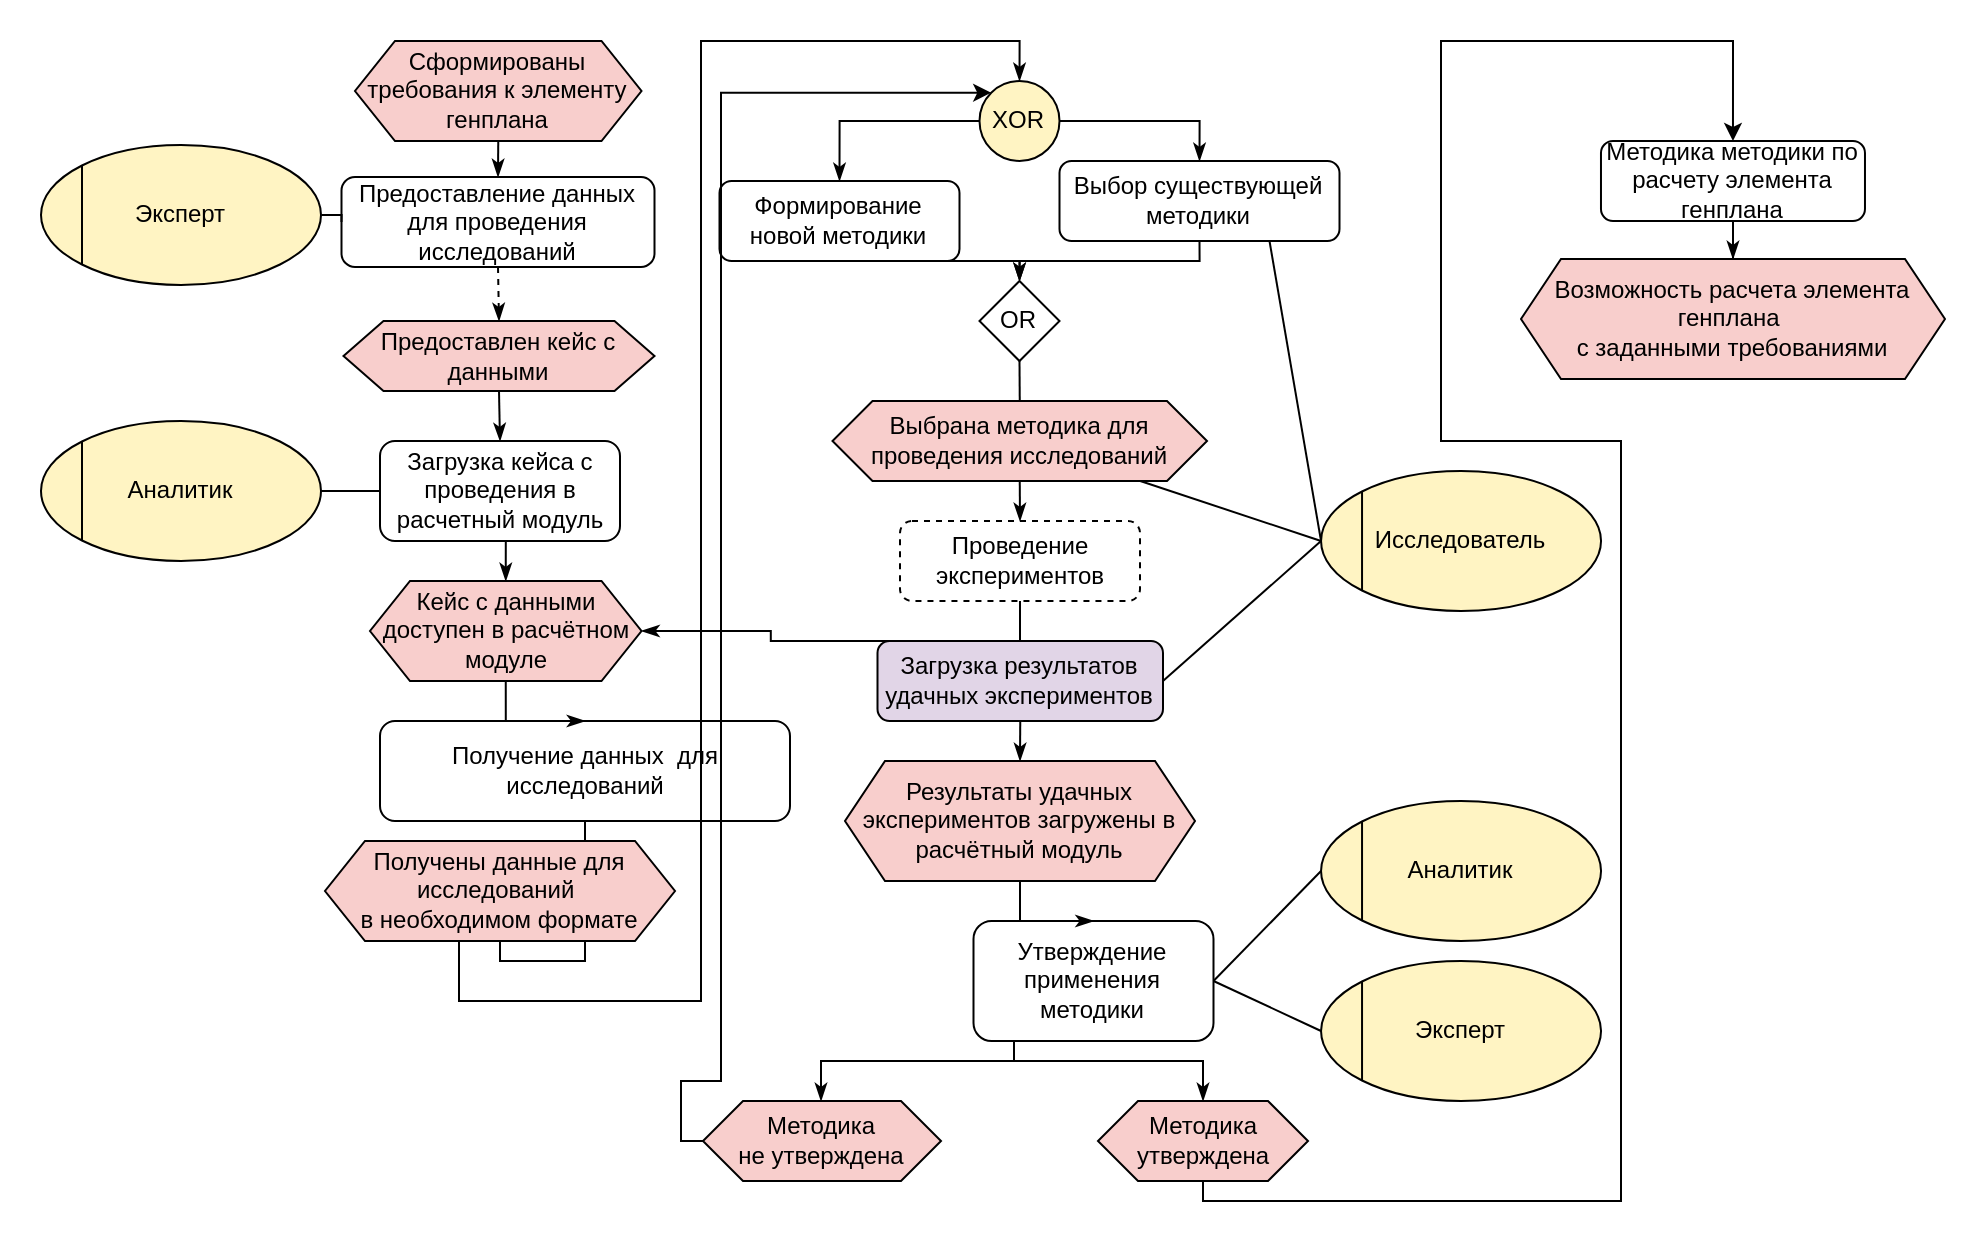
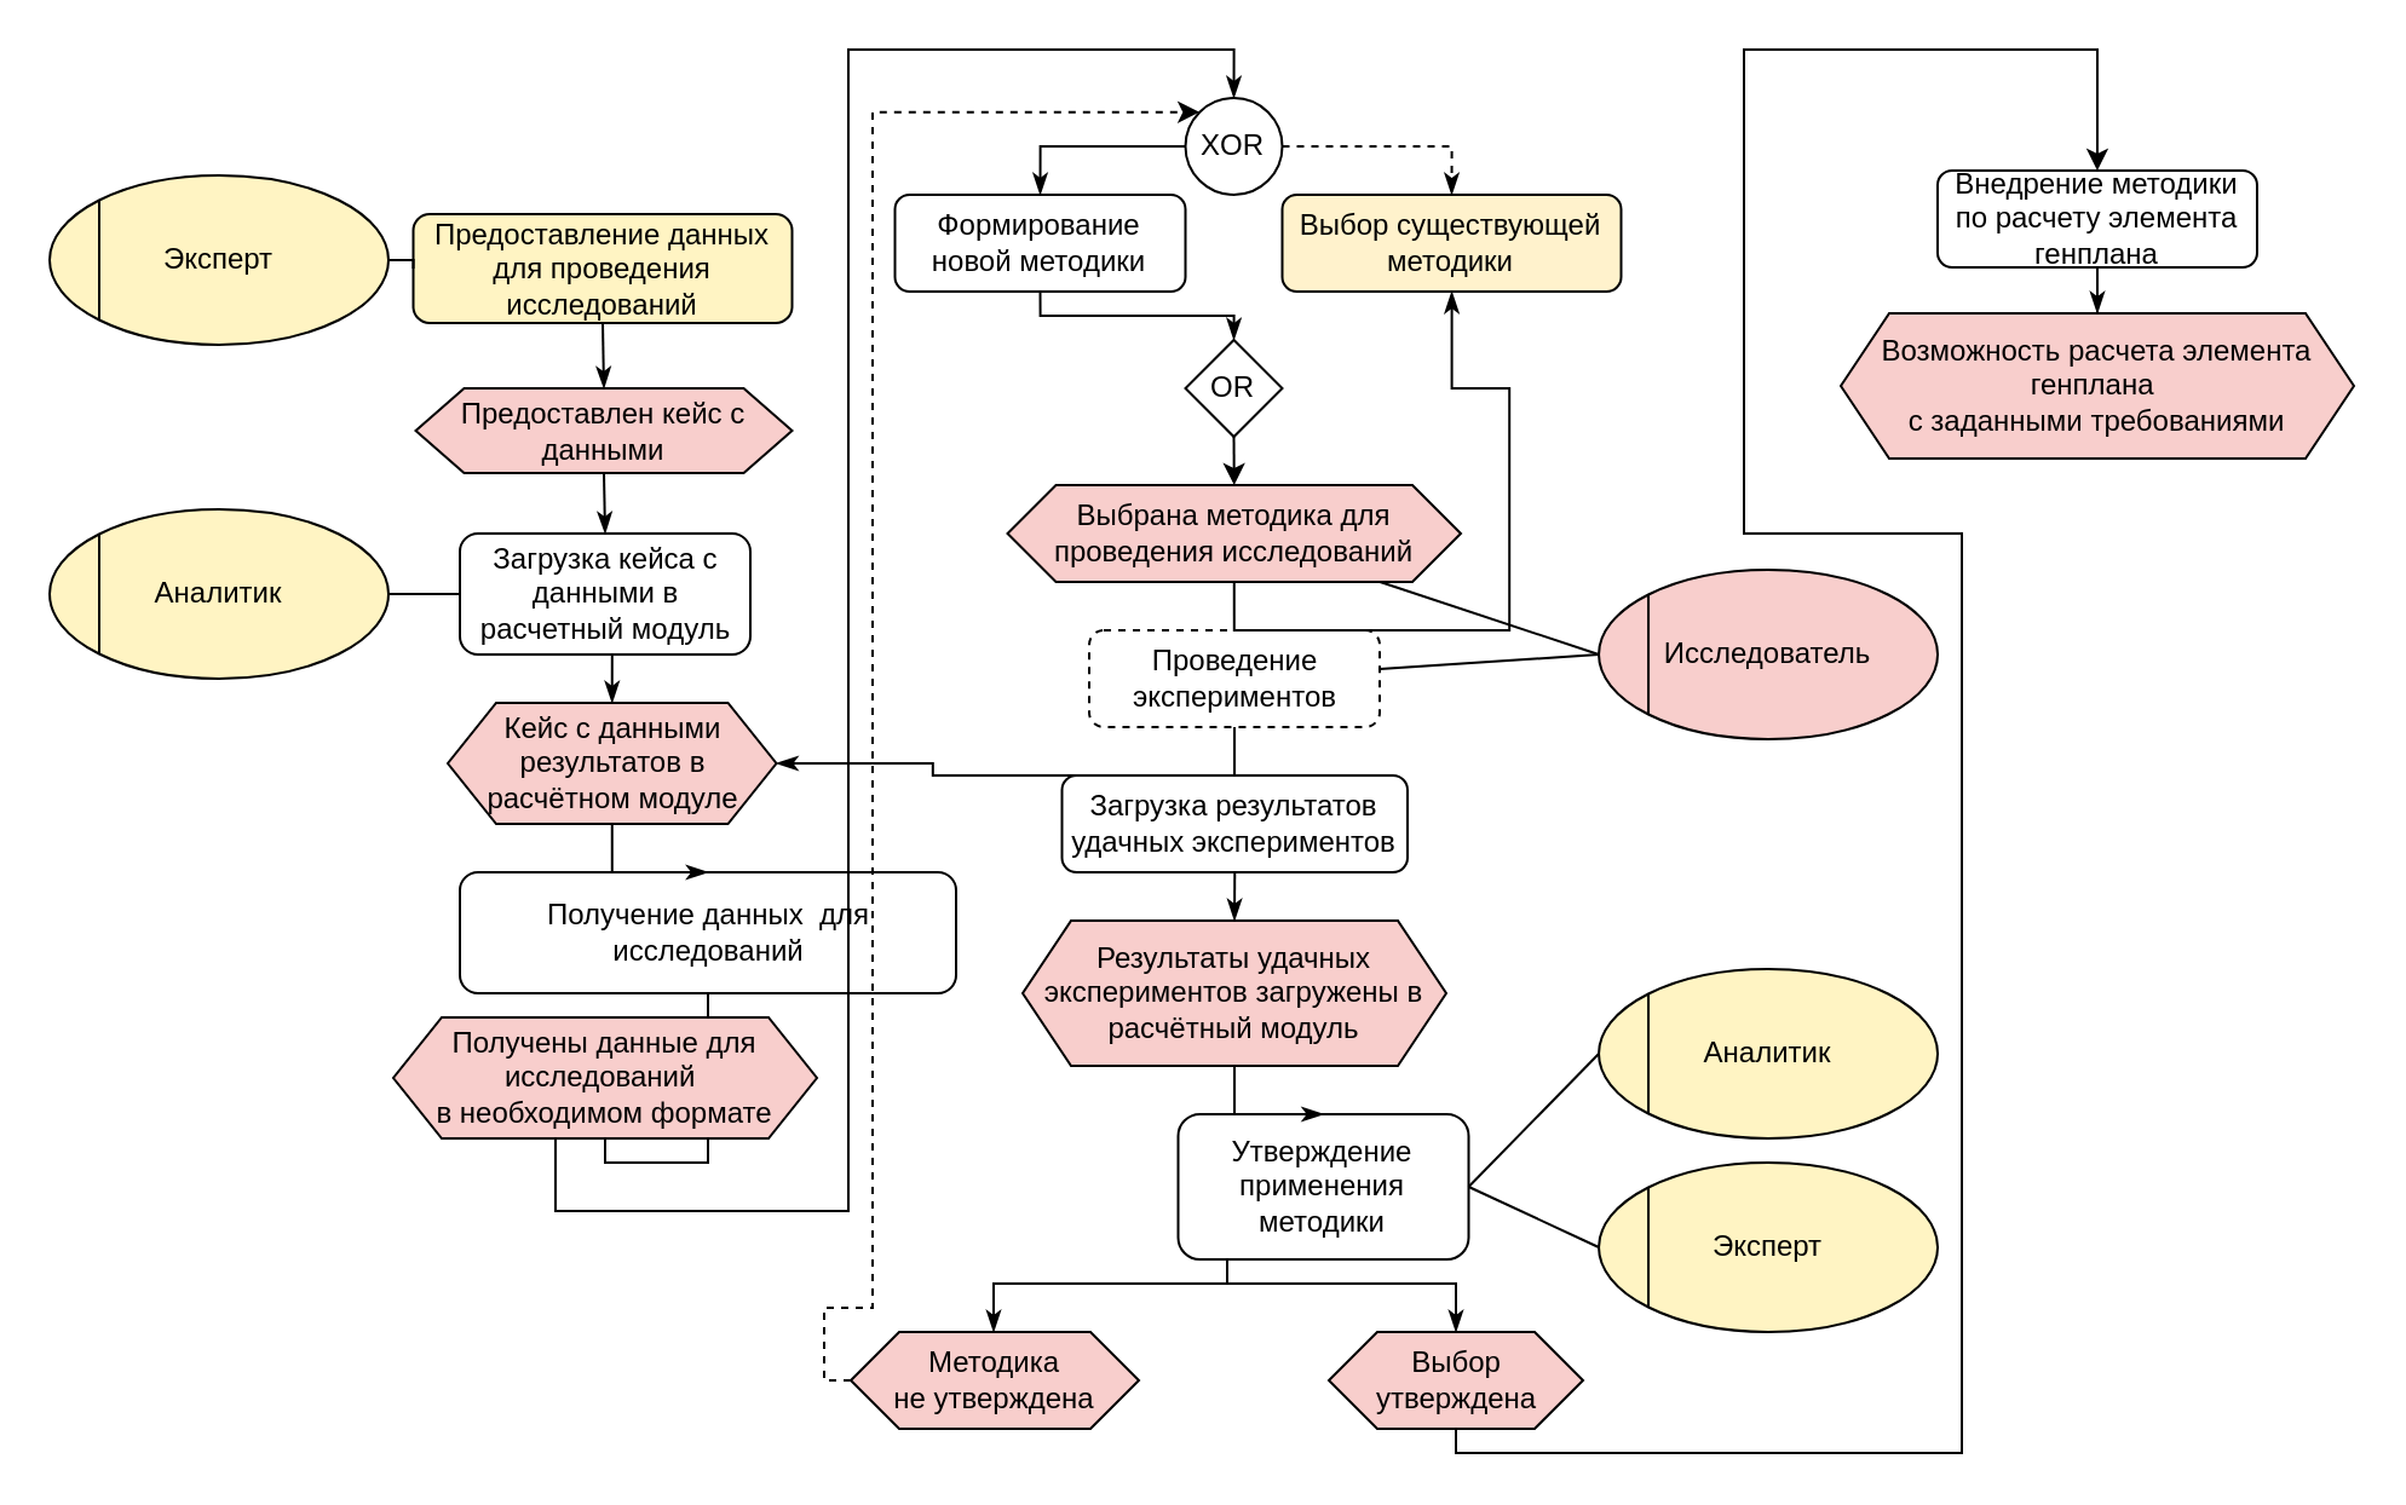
- <mxCell id="9" value="Сформированы требования к элементу генплана" style="shape=hexagon;perimeter=hexagonPerimeter2;whiteSpace=wrap;html=1;fixedSize=1;fillColor=#F8CECC;" parent="1" vertex="1"><mxGeometry x="177" y="20" width="143.25" height="50" as="geometry" /></mxCell>
- <mxCell id="30" value="XOR" style="ellipse;whiteSpace=wrap;html=1;aspect=fixed;fillColor=#fff4c3;" parent="1" vertex="1"><mxGeometry x="489.25" y="40" width="40" height="40" as="geometry" /></mxCell>
+ <mxCell id="30" value="XOR" style="ellipse;whiteSpace=wrap;html=1;aspect=fixed;fillColor=#FFFFFF;" parent="1" vertex="1"><mxGeometry x="489.25" y="40" width="40" height="40" as="geometry" /></mxCell>
- <mxCell id="29" style="edgeStyle=orthogonalEdgeStyle;rounded=0;orthogonalLoop=1;jettySize=auto;html=1;exitX=1;exitY=0.5;exitDx=0;exitDy=0;entryX=0.5;entryY=0;entryDx=0;entryDy=0;endArrow=classicThin;endFill=1;" parent="1" source="30" target="19" edge="1"><mxGeometry relative="1" as="geometry" /></mxCell>
+ <mxCell id="29" style="edgeStyle=orthogonalEdgeStyle;rounded=0;orthogonalLoop=1;jettySize=auto;html=1;exitX=1;exitY=0.5;exitDx=0;exitDy=0;entryX=0.5;entryY=0;entryDx=0;entryDy=0;endArrow=classicThin;endFill=1;dashed=1;" parent="1" source="30" target="19" edge="1"><mxGeometry relative="1" as="geometry" /></mxCell>
- <mxCell id="8" style="edgeStyle=orthogonalEdgeStyle;rounded=0;orthogonalLoop=1;jettySize=auto;html=1;exitX=0.5;exitY=1;exitDx=0;exitDy=0;entryX=0.5;entryY=0;entryDx=0;entryDy=0;endArrow=classicThin;endFill=1;" parent="1" source="9" target="11" edge="1"><mxGeometry relative="1" as="geometry" /></mxCell>
- <mxCell id="59" value="Методика методики по расчету элемента генплана" style="rounded=1;whiteSpace=wrap;html=1;fillColor=#FFFFFF;" parent="1" vertex="1"><mxGeometry x="799.99" y="70" width="132" height="40" as="geometry" /></mxCell>
+ <mxCell id="59" value="Внедрение методики по расчету элемента генплана" style="rounded=1;whiteSpace=wrap;html=1;fillColor=#FFFFFF;" parent="1" vertex="1"><mxGeometry x="799.99" y="70" width="132" height="40" as="geometry" /></mxCell>
- <mxCell id="19" value="Выбор существующей методики" style="rounded=1;whiteSpace=wrap;html=1;fillColor=#FFFFFF;" parent="1" vertex="1"><mxGeometry x="529.25" y="80" width="140" height="40" as="geometry" /></mxCell>
+ <mxCell id="19" value="Выбор существующей методики" style="rounded=1;whiteSpace=wrap;html=1;fillColor=#fff2cc;" parent="1" vertex="1"><mxGeometry x="529.25" y="80" width="140" height="40" as="geometry" /></mxCell>
- <mxCell id="25" value="Формирование новой методики" style="rounded=1;whiteSpace=wrap;html=1;fillColor=#FFFFFF;" parent="1" vertex="1"><mxGeometry x="359.25" y="90" width="120" height="40" as="geometry" /></mxCell>
+ <mxCell id="25" value="Формирование новой методики" style="rounded=1;whiteSpace=wrap;html=1;fillColor=#FFFFFF;" parent="1" vertex="1"><mxGeometry x="369.25" y="80" width="120" height="40" as="geometry" /></mxCell>
- <mxCell id="11" value="Предоставление данных&lt;br&gt;для проведения исследований" style="rounded=1;whiteSpace=wrap;html=1;" parent="1" vertex="1"><mxGeometry x="170.25" y="88" width="156.5" height="45" as="geometry" /></mxCell>
+ <mxCell id="11" value="Предоставление данных&lt;br&gt;для проведения исследований" style="rounded=1;whiteSpace=wrap;html=1;fillColor=#fff4c3;" parent="1" vertex="1"><mxGeometry x="170.25" y="88" width="156.5" height="45" as="geometry" /></mxCell>
- <mxCell id="18" style="edgeStyle=orthogonalEdgeStyle;rounded=0;orthogonalLoop=1;jettySize=auto;html=1;exitX=0.5;exitY=1;exitDx=0;exitDy=0;entryX=0.5;entryY=0;entryDx=0;entryDy=0;endArrow=classicThin;endFill=1;" parent="1" source="19" target="32" edge="1"><mxGeometry relative="1" as="geometry"><Array as="points"><mxPoint x="599" y="130" /><mxPoint x="509" y="130" /></Array></mxGeometry></mxCell>
- <mxCell id="10" style="edgeStyle=orthogonalEdgeStyle;rounded=0;orthogonalLoop=1;jettySize=auto;html=1;exitX=0.5;exitY=1;exitDx=0;exitDy=0;entryX=0.5;entryY=0;entryDx=0;entryDy=0;endArrow=classicThin;endFill=1;dashed=1;" parent="1" source="11" target="21" edge="1"><mxGeometry relative="1" as="geometry"><mxPoint x="252.5" y="160" as="targetPoint" /></mxGeometry></mxCell>
+ <mxCell id="10" style="edgeStyle=orthogonalEdgeStyle;rounded=0;orthogonalLoop=1;jettySize=auto;html=1;exitX=0.5;exitY=1;exitDx=0;exitDy=0;entryX=0.5;entryY=0;entryDx=0;entryDy=0;endArrow=classicThin;endFill=1;" parent="1" source="11" target="21" edge="1"><mxGeometry relative="1" as="geometry"><mxPoint x="252.5" y="160" as="targetPoint" /></mxGeometry></mxCell>
- <mxCell id="54" style="edgeStyle=none;rounded=0;orthogonalLoop=1;jettySize=auto;html=1;exitX=0;exitY=0.5;exitDx=0;exitDy=0;entryX=0.75;entryY=1;entryDx=0;entryDy=0;endArrow=none;endFill=0;" parent="1" source="6" target="19" edge="1"><mxGeometry relative="1" as="geometry" /></mxCell>
- <mxCell id="31" style="edgeStyle=orthogonalEdgeStyle;rounded=0;orthogonalLoop=1;jettySize=auto;html=1;exitX=0.5;exitY=1;exitDx=0;exitDy=0;entryX=0.5;entryY=0;entryDx=0;entryDy=0;endArrow=none;endFill=1;" parent="1" source="32" target="41" edge="1"><mxGeometry relative="1" as="geometry" /></mxCell>
+ <mxCell id="31" style="edgeStyle=orthogonalEdgeStyle;rounded=0;orthogonalLoop=1;jettySize=auto;html=1;exitX=0.5;exitY=1;exitDx=0;exitDy=0;entryX=0.5;entryY=0;entryDx=0;entryDy=0;endArrow=classic;endFill=1;" parent="1" source="32" target="41" edge="1"><mxGeometry relative="1" as="geometry" /></mxCell>
- <mxCell id="13" value="Загрузка кейса с проведения в расчетный модуль" style="rounded=1;whiteSpace=wrap;html=1;fillColor=#FFFFFF;" parent="1" vertex="1"><mxGeometry x="189.5" y="220" width="120" height="50" as="geometry" /></mxCell>
+ <mxCell id="13" value="Загрузка кейса с данными в расчетный модуль" style="rounded=1;whiteSpace=wrap;html=1;fillColor=#FFFFFF;" parent="1" vertex="1"><mxGeometry x="189.5" y="220" width="120" height="50" as="geometry" /></mxCell>
- <mxCell id="40" style="edgeStyle=orthogonalEdgeStyle;rounded=0;orthogonalLoop=1;jettySize=auto;html=1;exitX=0.5;exitY=1;exitDx=0;exitDy=0;entryX=0.5;entryY=0;entryDx=0;entryDy=0;endArrow=classicThin;endFill=1;" parent="1" source="41" target="17" edge="1"><mxGeometry relative="1" as="geometry" /></mxCell>
+ <mxCell id="40" style="edgeStyle=orthogonalEdgeStyle;rounded=0;orthogonalLoop=1;jettySize=auto;html=1;exitX=0.5;exitY=1;exitDx=0;exitDy=0;endArrow=classicThin;endFill=1;" parent="1" source="41" target="19" edge="1"><mxGeometry relative="1" as="geometry" /></mxCell>
- <mxCell id="38" style="edgeStyle=orthogonalEdgeStyle;rounded=0;orthogonalLoop=1;jettySize=auto;html=1;exitX=0;exitY=0.5;exitDx=0;exitDy=0;endArrow=classic;endFill=1;entryX=0;entryY=0;entryDx=0;entryDy=0;" parent="1" source="39" target="30" edge="1"><mxGeometry relative="1" as="geometry"><mxPoint x="270" y="300" as="targetPoint" /><Array as="points"><mxPoint x="340" y="570" /><mxPoint x="340" y="540" /><mxPoint x="360" y="540" /><mxPoint x="360" y="46" /></Array></mxGeometry></mxCell>
+ <mxCell id="38" style="edgeStyle=orthogonalEdgeStyle;rounded=0;orthogonalLoop=1;jettySize=auto;html=1;exitX=0;exitY=0.5;exitDx=0;exitDy=0;endArrow=classic;endFill=1;entryX=0;entryY=0;entryDx=0;entryDy=0;dashed=1;" parent="1" source="39" target="30" edge="1"><mxGeometry relative="1" as="geometry"><mxPoint x="270" y="300" as="targetPoint" /><Array as="points"><mxPoint x="340" y="570" /><mxPoint x="340" y="540" /><mxPoint x="360" y="540" /><mxPoint x="360" y="46" /></Array></mxGeometry></mxCell>
- <mxCell id="6" value="Исследователь" style="ellipse;whiteSpace=wrap;html=1;fillColor=#FFF4C3;" parent="5" vertex="1"><mxGeometry width="140" height="70" as="geometry" /></mxCell>
+ <mxCell id="6" value="Исследователь" style="ellipse;whiteSpace=wrap;html=1;fillColor=#f8cecc;" parent="5" vertex="1"><mxGeometry width="140" height="70" as="geometry" /></mxCell>
- <mxCell id="55" style="edgeStyle=none;rounded=0;orthogonalLoop=1;jettySize=auto;html=1;exitX=0;exitY=0.5;exitDx=0;exitDy=0;entryX=1;entryY=0.5;entryDx=0;entryDy=0;endArrow=none;endFill=0;" parent="1" source="6" target="45" edge="1"><mxGeometry relative="1" as="geometry" /></mxCell>
+ <mxCell id="55" style="edgeStyle=none;rounded=0;orthogonalLoop=1;jettySize=auto;html=1;exitX=0;exitY=0.5;exitDx=0;exitDy=0;endArrow=none;endFill=0;" parent="1" source="6" target="17" edge="1"><mxGeometry relative="1" as="geometry" /></mxCell>
- <mxCell id="23" value="Кейс с данными доступен в расчётном модуле" style="shape=hexagon;perimeter=hexagonPerimeter2;whiteSpace=wrap;html=1;fixedSize=1;fillColor=#F8CECC;" parent="1" vertex="1"><mxGeometry x="184.5" y="290" width="135.75" height="50" as="geometry" /></mxCell>
+ <mxCell id="23" value="Кейс с данными результатов в расчётном модуле" style="shape=hexagon;perimeter=hexagonPerimeter2;whiteSpace=wrap;html=1;fixedSize=1;fillColor=#F8CECC;" parent="1" vertex="1"><mxGeometry x="184.5" y="290" width="135.75" height="50" as="geometry" /></mxCell>
- <mxCell id="45" value="Загрузка результатов удачных экспериментов" style="rounded=1;whiteSpace=wrap;html=1;fillColor=#e1d5e7;" parent="1" vertex="1"><mxGeometry x="438.25" y="320" width="142.75" height="40" as="geometry" /></mxCell>
+ <mxCell id="45" value="Загрузка результатов удачных экспериментов" style="rounded=1;whiteSpace=wrap;html=1;fillColor=#FFFFFF;" parent="1" vertex="1"><mxGeometry x="438.25" y="320" width="142.75" height="40" as="geometry" /></mxCell>
- <mxCell id="37" value="Методика утверждена" style="shape=hexagon;perimeter=hexagonPerimeter2;whiteSpace=wrap;html=1;fixedSize=1;fillColor=#F8CECC;" parent="1" vertex="1"><mxGeometry x="548.5" y="550" width="105" height="40" as="geometry" /></mxCell>
+ <mxCell id="37" value="Выбор утверждена" style="shape=hexagon;perimeter=hexagonPerimeter2;whiteSpace=wrap;html=1;fixedSize=1;fillColor=#F8CECC;" parent="1" vertex="1"><mxGeometry x="548.5" y="550" width="105" height="40" as="geometry" /></mxCell>
